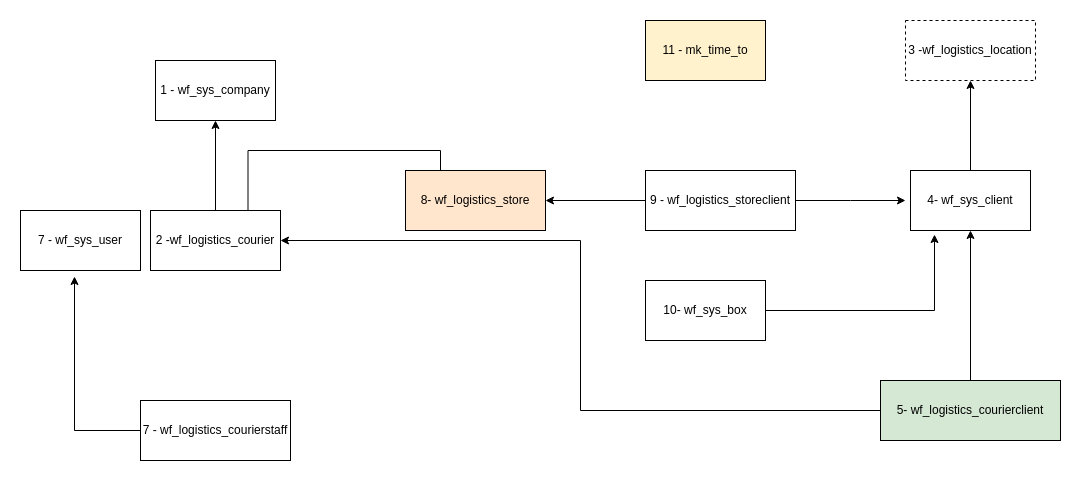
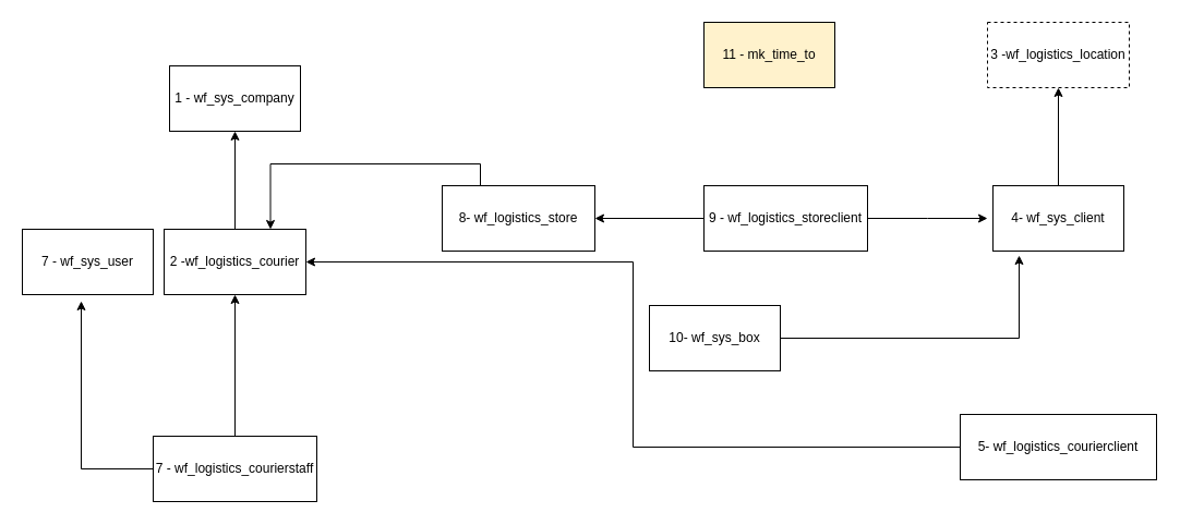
- <mxCell id="17" value="8- wf_logistics_store" style="rounded=0;whiteSpace=wrap;html=1;fillColor=#ffe6cc;" vertex="1" parent="2"><mxGeometry x="385" y="150" width="140" height="60" as="geometry" /></mxCell>
+ <mxCell id="17" value="8- wf_logistics_store" style="rounded=0;whiteSpace=wrap;html=1;" vertex="1" parent="2"><mxGeometry x="385" y="150" width="140" height="60" as="geometry" /></mxCell>
- <mxCell id="16" style="edgeStyle=orthogonalEdgeStyle;rounded=0;orthogonalLoop=1;jettySize=auto;html=1;exitX=0.25;exitY=0;exitDx=0;exitDy=0;entryX=0.75;entryY=0;entryDx=0;entryDy=0;endArrow=none;" edge="1" parent="2" source="17" target="5"><mxGeometry relative="1" as="geometry" /></mxCell>
+ <mxCell id="16" style="edgeStyle=orthogonalEdgeStyle;rounded=0;orthogonalLoop=1;jettySize=auto;html=1;exitX=0.25;exitY=0;exitDx=0;exitDy=0;entryX=0.75;entryY=0;entryDx=0;entryDy=0;" edge="1" parent="2" source="17" target="5"><mxGeometry relative="1" as="geometry" /></mxCell>
- <mxCell id="14" style="edgeStyle=orthogonalEdgeStyle;rounded=0;orthogonalLoop=1;jettySize=auto;html=1;entryX=0.5;entryY=1;entryDx=0;entryDy=0;" edge="1" parent="2" source="15" target="8"><mxGeometry relative="1" as="geometry" /></mxCell>
- <mxCell id="22" value="10- wf_sys_box" style="rounded=0;whiteSpace=wrap;html=1;" vertex="1" parent="2"><mxGeometry x="625" y="260" width="120" height="60" as="geometry" /></mxCell>
+ <mxCell id="22" value="10- wf_sys_box" style="rounded=0;whiteSpace=wrap;html=1;" vertex="1" parent="2"><mxGeometry x="575" y="260" width="120" height="60" as="geometry" /></mxCell>
+ <mxCell id="10" style="edgeStyle=orthogonalEdgeStyle;rounded=0;orthogonalLoop=1;jettySize=auto;html=1;entryX=0.5;entryY=1;entryDx=0;entryDy=0;" edge="1" parent="2" source="12" target="5"><mxGeometry relative="1" as="geometry" /></mxCell>
- <mxCell id="15" value="5- wf_logistics_courierclient" style="rounded=0;whiteSpace=wrap;html=1;fillColor=#d5e8d4;" vertex="1" parent="2"><mxGeometry x="860" y="360" width="180" height="60" as="geometry" /></mxCell>
+ <mxCell id="15" value="5- wf_logistics_courierclient" style="rounded=0;whiteSpace=wrap;html=1;" vertex="1" parent="2"><mxGeometry x="860" y="360" width="180" height="60" as="geometry" /></mxCell>
